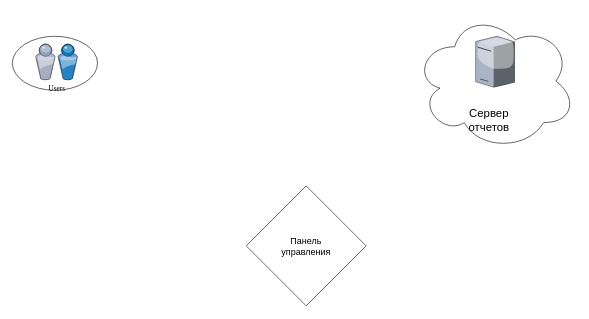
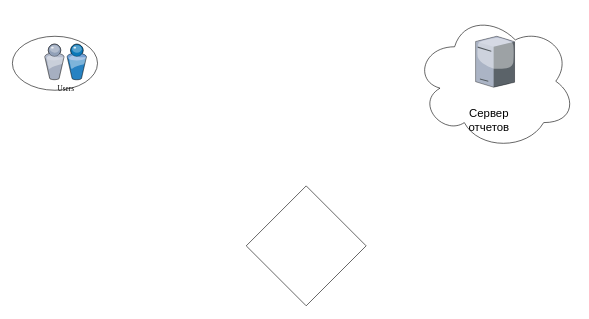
- <mxCell id="3" value="Users" style="verticalLabelPosition=bottom;aspect=fixed;html=1;verticalAlign=top;strokeColor=none;shape=mxgraph.citrix.users;rounded=0;shadow=0;comic=0;fontFamily=Verdana;" parent="1" vertex="1"><mxGeometry x="58.75" y="73" width="69.78" height="59.5" as="geometry" /></mxCell>
+ <mxCell id="3" value="Users" style="verticalLabelPosition=bottom;aspect=fixed;html=1;verticalAlign=top;strokeColor=none;shape=mxgraph.citrix.users;rounded=0;shadow=0;comic=0;fontFamily=Verdana;" parent="1" vertex="1"><mxGeometry x="73.75" y="73" width="69.78" height="59.5" as="geometry" /></mxCell>
- <mxCell id="5" value="&lt;font style=&quot;font-size: 15px;&quot;&gt;Панель&lt;br&gt;управления&lt;/font&gt;" style="text;html=1;strokeColor=none;fillColor=none;align=center;verticalAlign=middle;whiteSpace=wrap;rounded=0;strokeWidth=7;" vertex="1" parent="1"><mxGeometry x="450" y="394.5" width="120" height="30" as="geometry" /></mxCell>
